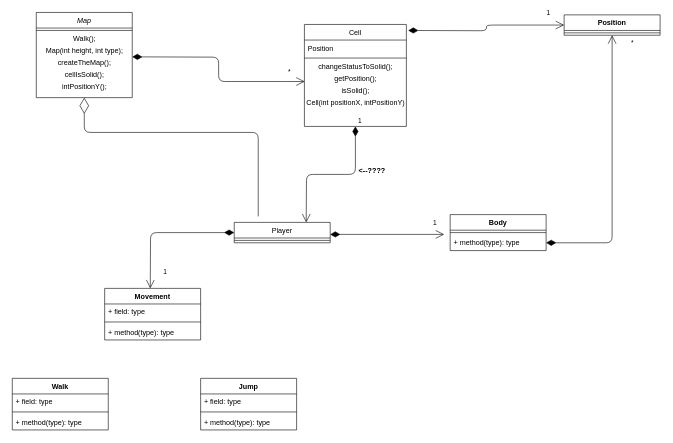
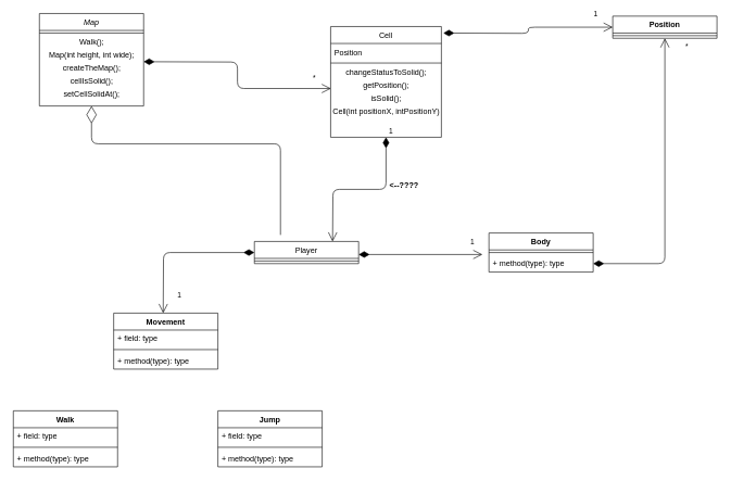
- <mxCell id="5" value="Map(int height, int type);" style="text;html=1;align=center;verticalAlign=middle;resizable=0;points=[];autosize=1;" parent="2" vertex="1"><mxGeometry y="54" width="160" height="20" as="geometry" /></mxCell>
+ <mxCell id="5" value="Map(int height, int wide);" style="text;html=1;align=center;verticalAlign=middle;resizable=0;points=[];autosize=1;" parent="2" vertex="1"><mxGeometry y="54" width="160" height="20" as="geometry" /></mxCell>
- <mxCell id="8" value="intPositionY();" style="text;html=1;align=center;verticalAlign=middle;resizable=0;points=[];autosize=1;" parent="2" vertex="1"><mxGeometry y="114" width="160" height="20" as="geometry" /></mxCell>
+ <mxCell id="8" value="setCellSolidAt();" style="text;html=1;align=center;verticalAlign=middle;resizable=0;points=[];autosize=1;" parent="2" vertex="1"><mxGeometry y="114" width="160" height="20" as="geometry" /></mxCell>
